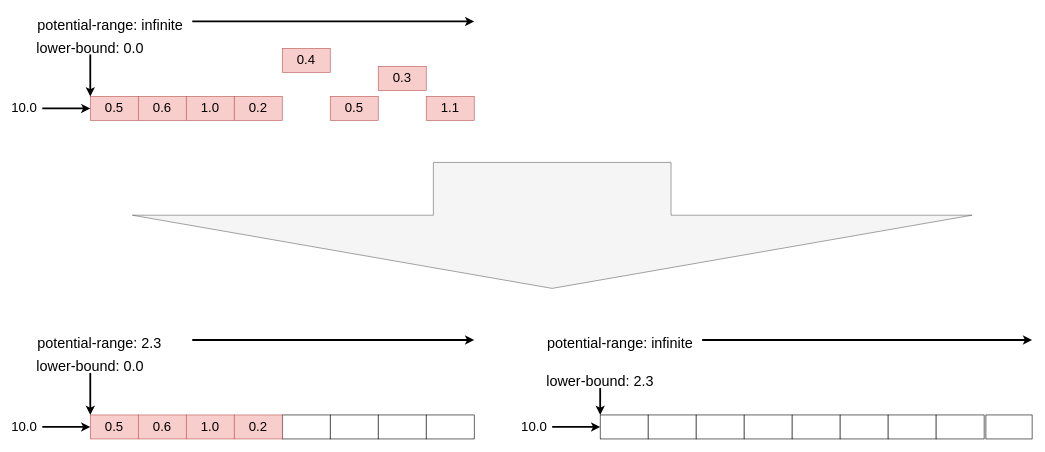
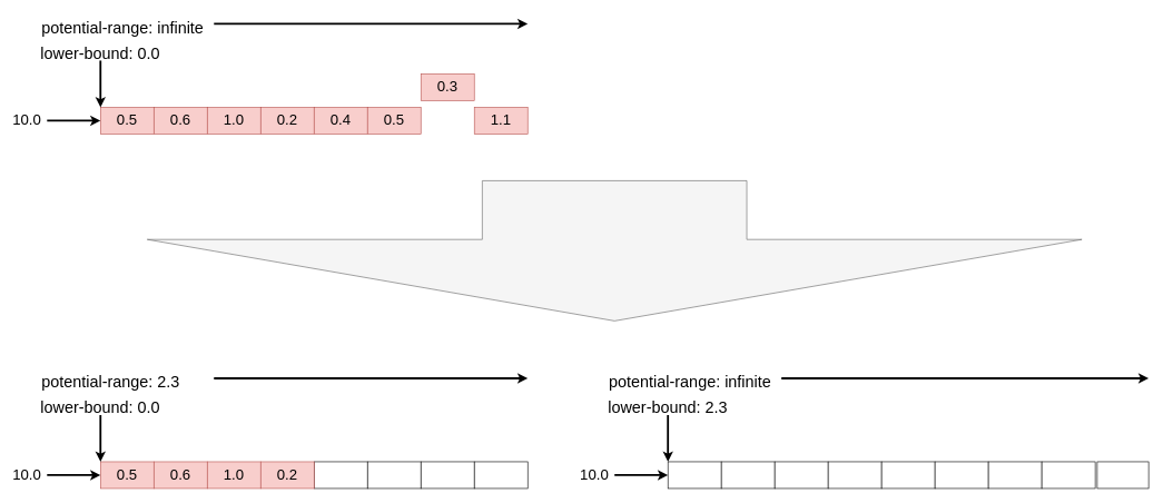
- <mxCell id="6" value="0.4" style="rounded=0;whiteSpace=wrap;html=1;fillColor=#f8cecc;strokeColor=#b85450;fontSize=22;" parent="1" vertex="1"><mxGeometry x="470" y="80" width="80" height="40" as="geometry" /></mxCell>
+ <mxCell id="6" value="0.4" style="rounded=0;whiteSpace=wrap;html=1;fillColor=#f8cecc;strokeColor=#b85450;fontSize=22;" parent="1" vertex="1"><mxGeometry x="470" y="160" width="80" height="40" as="geometry" /></mxCell>
- <mxCell id="41" value="lower-bound: 2.3" style="text;html=1;strokeColor=none;fillColor=none;align=center;verticalAlign=middle;whiteSpace=wrap;rounded=0;fontSize=24;" vertex="1" parent="1"><mxGeometry x="890" y="626" width="220" height="20" as="geometry" /></mxCell>
+ <mxCell id="41" value="lower-bound: 2.3" style="text;html=1;strokeColor=none;fillColor=none;align=center;verticalAlign=middle;whiteSpace=wrap;rounded=0;fontSize=24;" vertex="1" parent="1"><mxGeometry x="890" y="601" width="220" height="20" as="geometry" /></mxCell>
